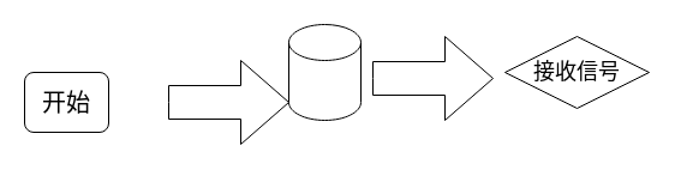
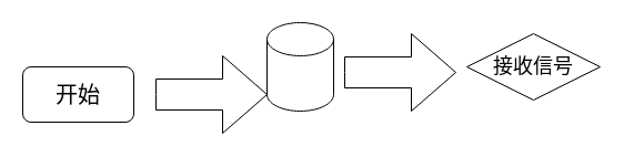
- <mxCell id="2" value="&lt;font style=&quot;font-size: 20px;&quot;&gt;开始&lt;/font&gt;" style="rounded=1;whiteSpace=wrap;html=1;" parent="1" vertex="1"><mxGeometry x="20" y="60" width="70" height="50" as="geometry" /></mxCell>
+ <mxCell id="2" value="&lt;font style=&quot;font-size: 20px;&quot;&gt;开始&lt;/font&gt;" style="rounded=1;whiteSpace=wrap;html=1;" parent="1" vertex="1"><mxGeometry x="20" y="60" width="100" height="50" as="geometry" /></mxCell>
